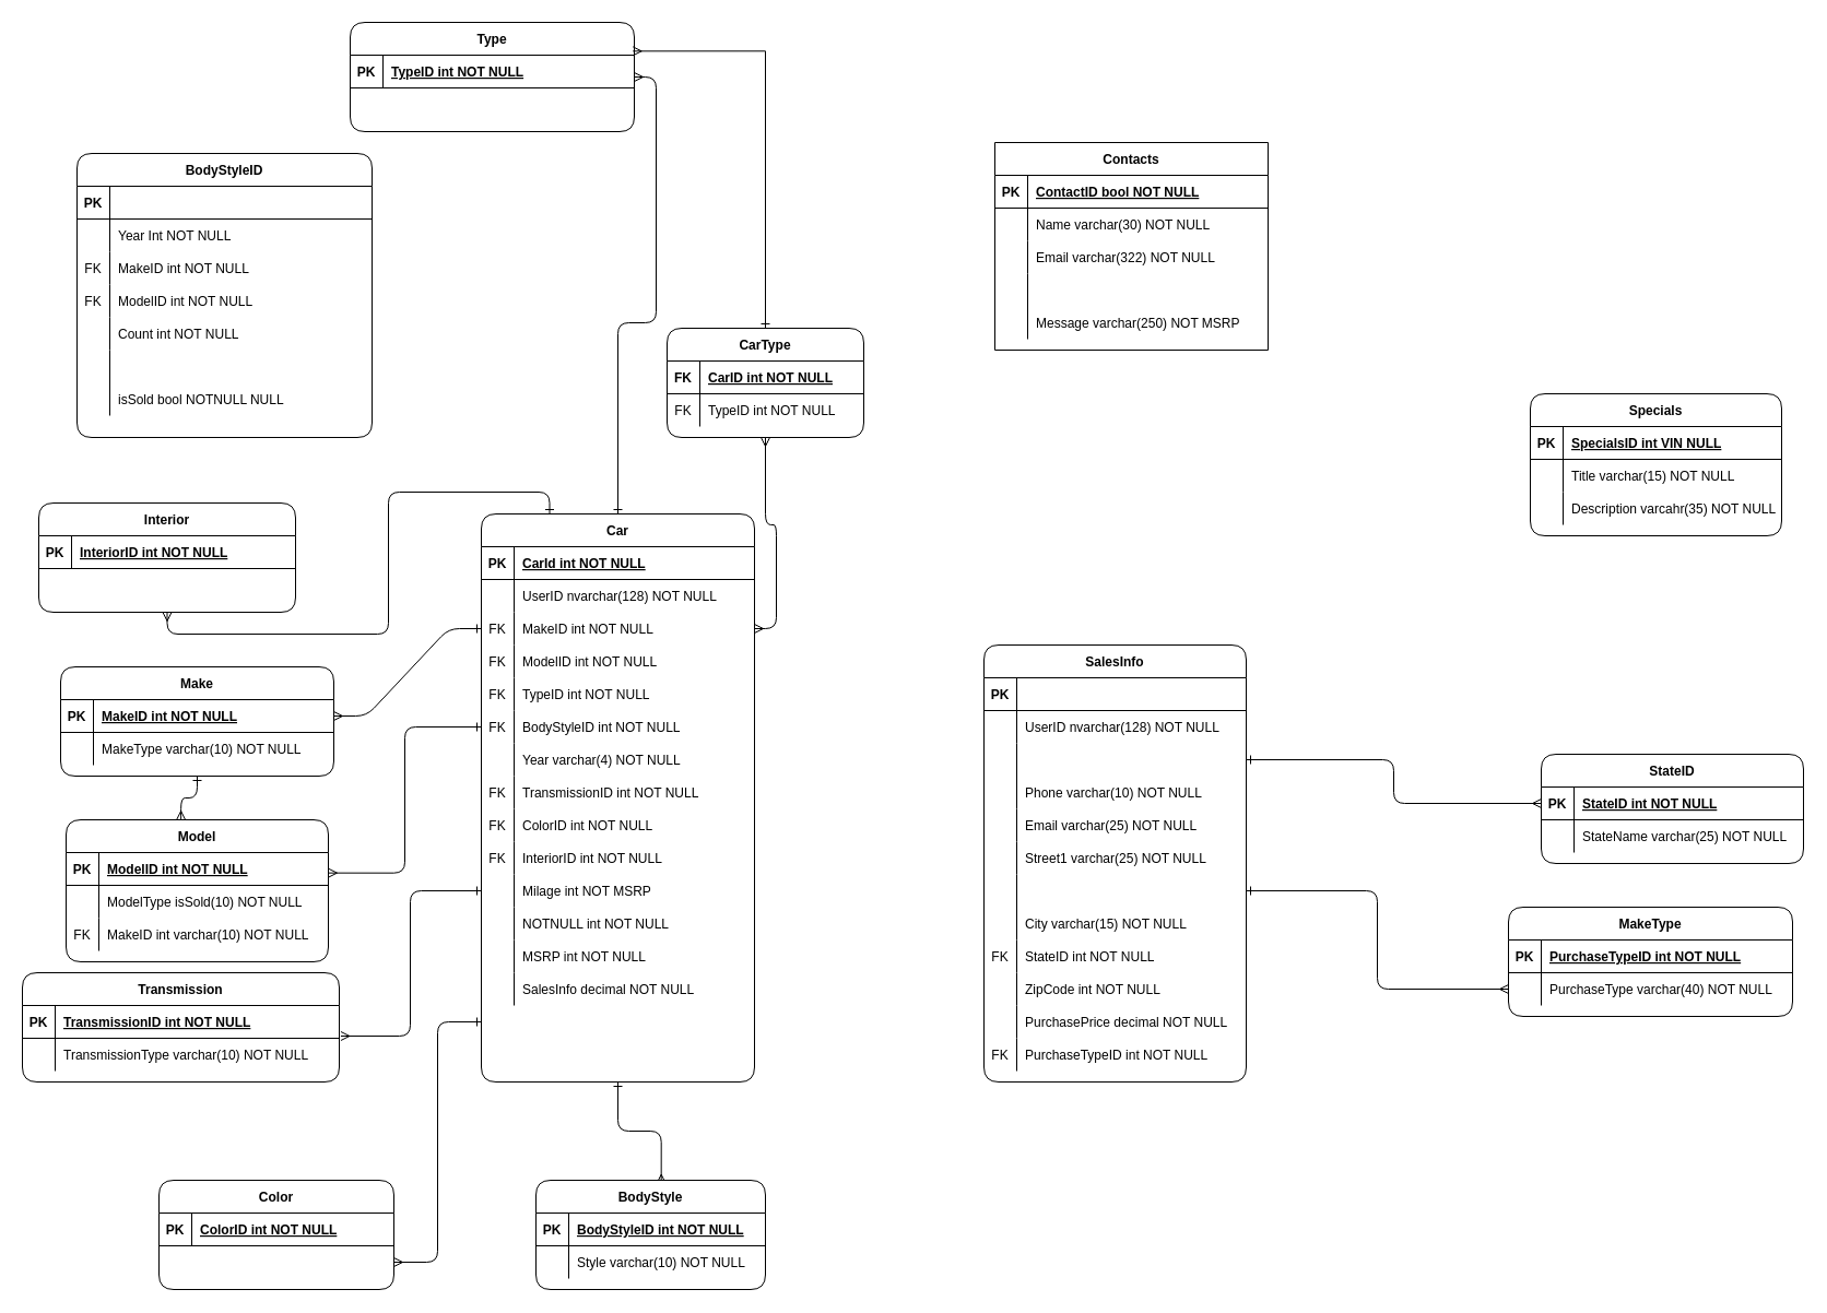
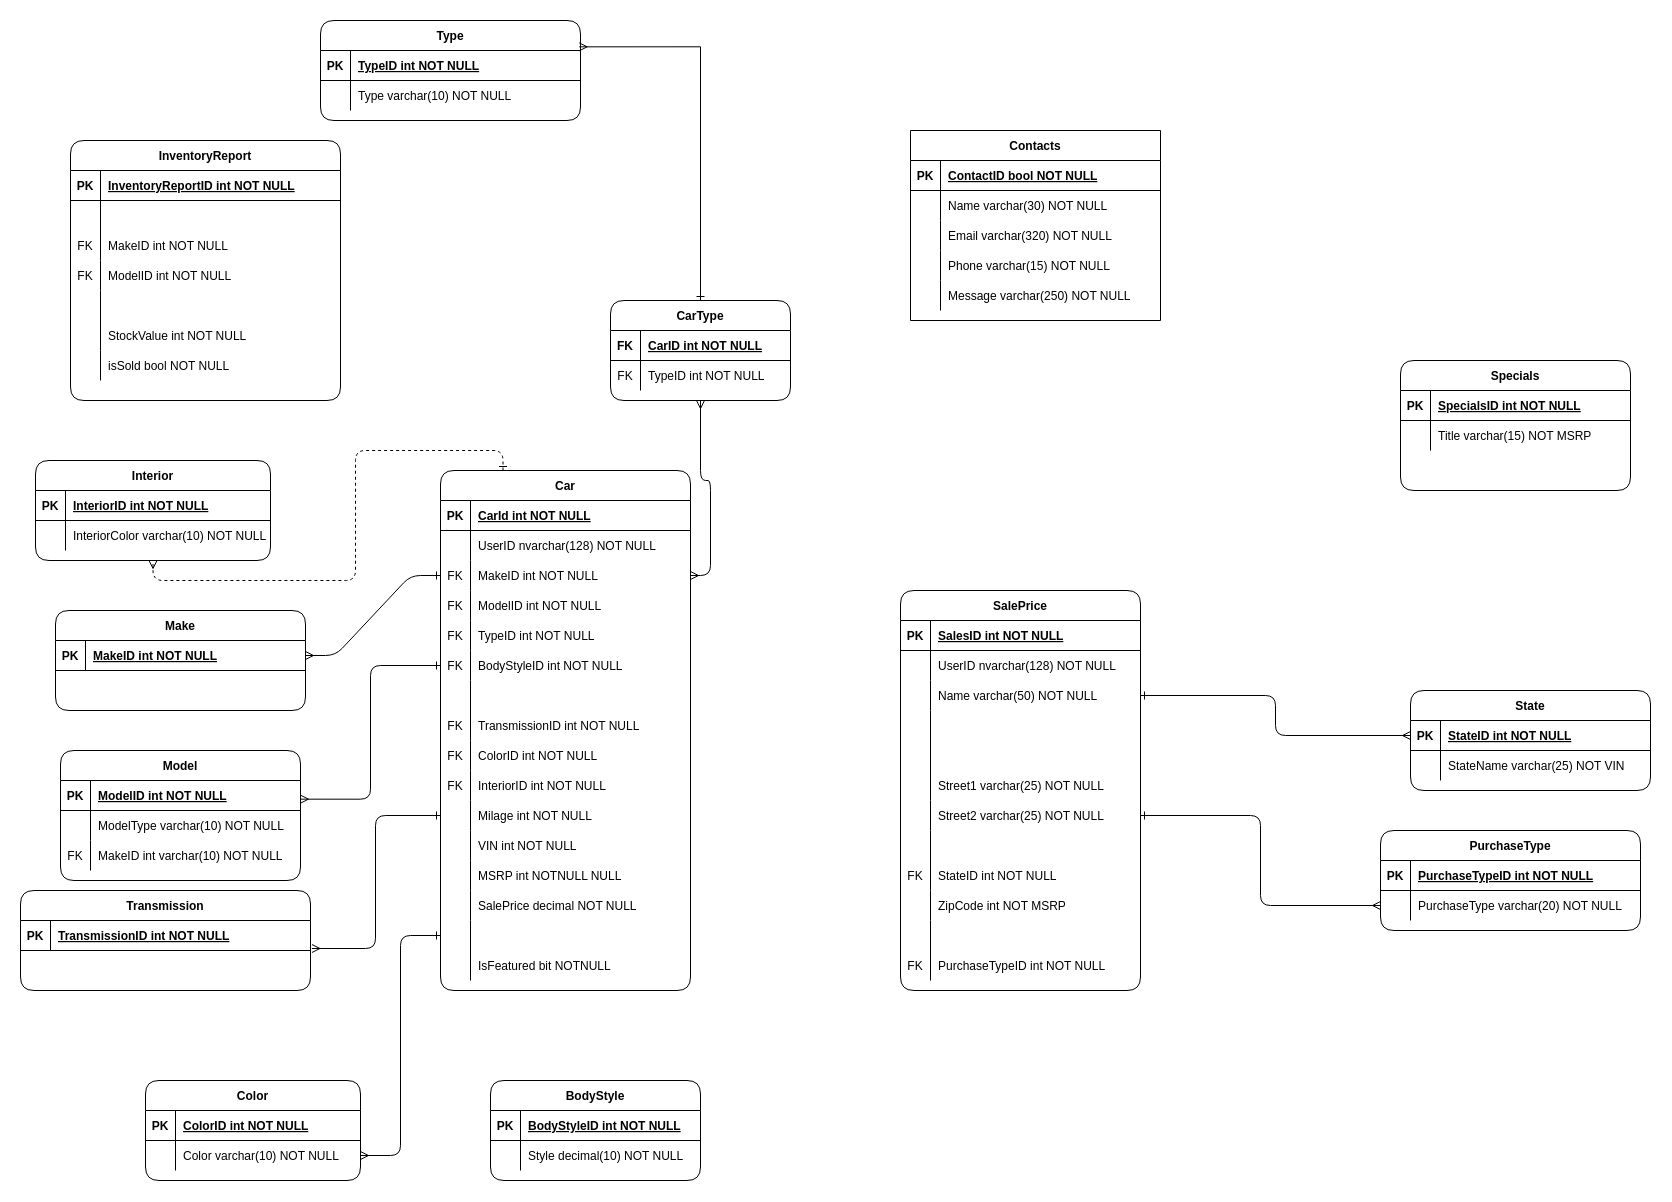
+ <mxCell id="15" value="Type varchar(10) NOT NULL" style="shape=partialRectangle;overflow=hidden;connectable=0;fillColor=none;top=0;left=0;bottom=0;right=0;align=left;spacingLeft=6;rounded=1;" parent="13" vertex="1"><mxGeometry x="30" width="230" height="30" as="geometry" /></mxCell>
- <mxCell id="44" value="BodyStyleID" style="shape=table;startSize=30;container=1;collapsible=1;childLayout=tableLayout;fixedRows=1;rowLines=0;fontStyle=1;align=center;resizeLast=1;rounded=1;" parent="1" vertex="1"><mxGeometry x="70" y="140" width="270" height="260" as="geometry" /></mxCell>
+ <mxCell id="44" value="InventoryReport" style="shape=table;startSize=30;container=1;collapsible=1;childLayout=tableLayout;fixedRows=1;rowLines=0;fontStyle=1;align=center;resizeLast=1;rounded=1;" parent="1" vertex="1"><mxGeometry x="70" y="140" width="270" height="260" as="geometry" /></mxCell>
+ <mxCell id="47" value="InventoryReportID int NOT NULL" style="shape=partialRectangle;connectable=0;fillColor=none;top=0;left=0;bottom=0;right=0;align=left;spacingLeft=6;fontStyle=5;overflow=hidden;rounded=1;" parent="45" vertex="1"><mxGeometry x="30" width="240" height="30" as="geometry" /></mxCell>
- <mxCell id="50" value="Year Int NOT NULL" style="shape=partialRectangle;connectable=0;fillColor=none;top=0;left=0;bottom=0;right=0;align=left;spacingLeft=6;overflow=hidden;rounded=1;" parent="48" vertex="1"><mxGeometry x="30" width="240" height="30" as="geometry" /></mxCell>
- <mxCell id="37" value="Email varchar(322) NOT NULL" style="shape=partialRectangle;connectable=0;fillColor=none;top=0;left=0;bottom=0;right=0;align=left;spacingLeft=6;overflow=hidden;" vertex="1" parent="35"><mxGeometry x="30" width="220" height="30" as="geometry" /></mxCell>
+ <mxCell id="37" value="Email varchar(320) NOT NULL" style="shape=partialRectangle;connectable=0;fillColor=none;top=0;left=0;bottom=0;right=0;align=left;spacingLeft=6;overflow=hidden;" vertex="1" parent="35"><mxGeometry x="30" width="220" height="30" as="geometry" /></mxCell>
+ <mxCell id="40" value="Phone varchar(15) NOT NULL" style="shape=partialRectangle;connectable=0;fillColor=none;top=0;left=0;bottom=0;right=0;align=left;spacingLeft=6;overflow=hidden;" vertex="1" parent="38"><mxGeometry x="30" width="220" height="30" as="geometry" /></mxCell>
- <mxCell id="25" style="edgeStyle=orthogonalEdgeStyle;orthogonalLoop=1;jettySize=auto;html=1;exitX=1;exitY=0.5;exitDx=0;exitDy=0;entryX=0.5;entryY=0;entryDx=0;entryDy=0;startArrow=ERmany;startFill=0;endArrow=ERone;endFill=0;" parent="1" source="9" target="127" edge="1"><mxGeometry relative="1" as="geometry" /></mxCell>
- <mxCell id="43" value="Message varchar(250) NOT MSRP" style="shape=partialRectangle;connectable=0;fillColor=none;top=0;left=0;bottom=0;right=0;align=left;spacingLeft=6;overflow=hidden;" vertex="1" parent="41"><mxGeometry x="30" width="220" height="30" as="geometry" /></mxCell>
+ <mxCell id="43" value="Message varchar(250) NOT NULL" style="shape=partialRectangle;connectable=0;fillColor=none;top=0;left=0;bottom=0;right=0;align=left;spacingLeft=6;overflow=hidden;" vertex="1" parent="41"><mxGeometry x="30" width="220" height="30" as="geometry" /></mxCell>
- <mxCell id="59" value="Count int NOT NULL" style="shape=partialRectangle;connectable=0;fillColor=none;top=0;left=0;bottom=0;right=0;align=left;spacingLeft=6;overflow=hidden;rounded=1;" parent="57" vertex="1"><mxGeometry x="30" width="240" height="30" as="geometry" /></mxCell>
+ <mxCell id="62" value="StockValue int NOT NULL" style="shape=partialRectangle;connectable=0;fillColor=none;top=0;left=0;bottom=0;right=0;align=left;spacingLeft=6;overflow=hidden;rounded=1;" parent="60" vertex="1"><mxGeometry x="30" width="240" height="30" as="geometry" /></mxCell>
- <mxCell id="65" value="isSold bool NOTNULL NULL" style="shape=partialRectangle;connectable=0;fillColor=none;top=0;left=0;bottom=0;right=0;align=left;spacingLeft=6;overflow=hidden;" vertex="1" parent="63"><mxGeometry x="30" width="240" height="30" as="geometry" /></mxCell>
+ <mxCell id="65" value="isSold bool NOT NULL" style="shape=partialRectangle;connectable=0;fillColor=none;top=0;left=0;bottom=0;right=0;align=left;spacingLeft=6;overflow=hidden;" vertex="1" parent="63"><mxGeometry x="30" width="240" height="30" as="geometry" /></mxCell>
- <mxCell id="83" value="SpecialsID int VIN NULL" style="shape=partialRectangle;connectable=0;fillColor=none;top=0;left=0;bottom=0;right=0;align=left;spacingLeft=6;fontStyle=5;overflow=hidden;rounded=1;" parent="81" vertex="1"><mxGeometry x="30" width="200" height="30" as="geometry" /></mxCell>
+ <mxCell id="83" value="SpecialsID int NOT NULL" style="shape=partialRectangle;connectable=0;fillColor=none;top=0;left=0;bottom=0;right=0;align=left;spacingLeft=6;fontStyle=5;overflow=hidden;rounded=1;" parent="81" vertex="1"><mxGeometry x="30" width="200" height="30" as="geometry" /></mxCell>
- <mxCell id="86" value="Title varchar(15) NOT NULL" style="shape=partialRectangle;connectable=0;fillColor=none;top=0;left=0;bottom=0;right=0;align=left;spacingLeft=6;overflow=hidden;rounded=1;" parent="84" vertex="1"><mxGeometry x="30" width="200" height="30" as="geometry" /></mxCell>
+ <mxCell id="86" value="Title varchar(15) NOT MSRP" style="shape=partialRectangle;connectable=0;fillColor=none;top=0;left=0;bottom=0;right=0;align=left;spacingLeft=6;overflow=hidden;rounded=1;" parent="84" vertex="1"><mxGeometry x="30" width="200" height="30" as="geometry" /></mxCell>
- <mxCell id="89" value="Description varcahr(35) NOT NULL" style="shape=partialRectangle;connectable=0;fillColor=none;top=0;left=0;bottom=0;right=0;align=left;spacingLeft=6;overflow=hidden;rounded=1;" parent="87" vertex="1"><mxGeometry x="30" width="200" height="30" as="geometry" /></mxCell>
+ <mxCell id="205" value="InteriorColor varchar(10) NOT NULL" style="shape=partialRectangle;connectable=0;fillColor=none;top=0;left=0;bottom=0;right=0;align=left;spacingLeft=6;overflow=hidden;rounded=1;" parent="203" vertex="1"><mxGeometry x="30" width="205" height="30" as="geometry" /></mxCell>
- <mxCell id="4" style="edgeStyle=orthogonalEdgeStyle;orthogonalLoop=1;jettySize=auto;html=1;exitX=0.25;exitY=0;exitDx=0;exitDy=0;entryX=0.5;entryY=1;entryDx=0;entryDy=0;startArrow=ERone;startFill=0;endArrow=ERmany;endFill=0;" parent="1" source="127" target="199" edge="1"><mxGeometry relative="1" as="geometry" /></mxCell>
+ <mxCell id="4" style="edgeStyle=orthogonalEdgeStyle;orthogonalLoop=1;jettySize=auto;html=1;exitX=0.25;exitY=0;exitDx=0;exitDy=0;entryX=0.5;entryY=1;entryDx=0;entryDy=0;startArrow=ERone;startFill=0;endArrow=ERmany;endFill=0;dashed=1;" parent="1" source="127" target="199" edge="1"><mxGeometry relative="1" as="geometry" /></mxCell>
- <mxCell id="90" value="SalesInfo" style="shape=table;startSize=30;container=1;collapsible=1;childLayout=tableLayout;fixedRows=1;rowLines=0;fontStyle=1;align=center;resizeLast=1;rounded=1;" parent="1" vertex="1"><mxGeometry x="900" y="590" width="240" height="400" as="geometry" /></mxCell>
+ <mxCell id="90" value="SalePrice" style="shape=table;startSize=30;container=1;collapsible=1;childLayout=tableLayout;fixedRows=1;rowLines=0;fontStyle=1;align=center;resizeLast=1;rounded=1;" parent="1" vertex="1"><mxGeometry x="900" y="590" width="240" height="400" as="geometry" /></mxCell>
+ <mxCell id="93" value="SalesID int NOT NULL" style="shape=partialRectangle;connectable=0;fillColor=none;top=0;left=0;bottom=0;right=0;align=left;spacingLeft=6;fontStyle=5;overflow=hidden;rounded=1;" parent="91" vertex="1"><mxGeometry x="30" width="210" height="30" as="geometry" /></mxCell>
- <mxCell id="198" value="MakeType varchar(10) NOT NULL" style="shape=partialRectangle;overflow=hidden;connectable=0;fillColor=none;top=0;left=0;bottom=0;right=0;align=left;spacingLeft=6;rounded=1;" parent="196" vertex="1"><mxGeometry x="30" width="220" height="30" as="geometry" /></mxCell>
- <mxCell id="148" value="Year varchar(4) NOT NULL" style="shape=partialRectangle;connectable=0;fillColor=none;top=0;left=0;bottom=0;right=0;align=left;spacingLeft=6;overflow=hidden;rounded=1;" parent="146" vertex="1"><mxGeometry x="30" width="220" height="30" as="geometry" /></mxCell>
+ <mxCell id="99" value="Name varchar(50) NOT NULL" style="shape=partialRectangle;connectable=0;fillColor=none;top=0;left=0;bottom=0;right=0;align=left;spacingLeft=6;overflow=hidden;rounded=1;" parent="97" vertex="1"><mxGeometry x="30" width="210" height="30" as="geometry" /></mxCell>
- <mxCell id="73" value="StateID" style="shape=table;startSize=30;container=1;collapsible=1;childLayout=tableLayout;fixedRows=1;rowLines=0;fontStyle=1;align=center;resizeLast=1;rounded=1;" parent="1" vertex="1"><mxGeometry x="1410" y="690" width="240" height="100" as="geometry" /></mxCell>
+ <mxCell id="73" value="State" style="shape=table;startSize=30;container=1;collapsible=1;childLayout=tableLayout;fixedRows=1;rowLines=0;fontStyle=1;align=center;resizeLast=1;rounded=1;" parent="1" vertex="1"><mxGeometry x="1410" y="690" width="240" height="100" as="geometry" /></mxCell>
- <mxCell id="102" value="Phone varchar(10) NOT NULL" style="shape=partialRectangle;connectable=0;fillColor=none;top=0;left=0;bottom=0;right=0;align=left;spacingLeft=6;overflow=hidden;rounded=1;" parent="100" vertex="1"><mxGeometry x="30" width="210" height="30" as="geometry" /></mxCell>
- <mxCell id="5" style="edgeStyle=orthogonalEdgeStyle;orthogonalLoop=1;jettySize=auto;html=1;exitX=0.5;exitY=1;exitDx=0;exitDy=0;entryX=0.438;entryY=0;entryDx=0;entryDy=0;entryPerimeter=0;startArrow=ERone;startFill=0;endArrow=ERmany;endFill=0;" parent="1" source="192" target="182" edge="1"><mxGeometry relative="1" as="geometry" /></mxCell>
- <mxCell id="105" value="Email varchar(25) NOT NULL" style="shape=partialRectangle;connectable=0;fillColor=none;top=0;left=0;bottom=0;right=0;align=left;spacingLeft=6;overflow=hidden;rounded=1;" parent="103" vertex="1"><mxGeometry x="30" width="210" height="30" as="geometry" /></mxCell>
- <mxCell id="79" value="StateName varchar(25) NOT NULL" style="shape=partialRectangle;connectable=0;fillColor=none;top=0;left=0;bottom=0;right=0;align=left;spacingLeft=6;overflow=hidden;rounded=1;" parent="77" vertex="1"><mxGeometry x="30" width="210" height="30" as="geometry" /></mxCell>
+ <mxCell id="79" value="StateName varchar(25) NOT VIN" style="shape=partialRectangle;connectable=0;fillColor=none;top=0;left=0;bottom=0;right=0;align=left;spacingLeft=6;overflow=hidden;rounded=1;" parent="77" vertex="1"><mxGeometry x="30" width="210" height="30" as="geometry" /></mxCell>
- <mxCell id="160" value="Milage int NOT MSRP" style="shape=partialRectangle;connectable=0;fillColor=none;top=0;left=0;bottom=0;right=0;align=left;spacingLeft=6;overflow=hidden;rounded=1;" parent="158" vertex="1"><mxGeometry x="30" width="220" height="30" as="geometry" /></mxCell>
+ <mxCell id="160" value="Milage int NOT NULL" style="shape=partialRectangle;connectable=0;fillColor=none;top=0;left=0;bottom=0;right=0;align=left;spacingLeft=6;overflow=hidden;rounded=1;" parent="158" vertex="1"><mxGeometry x="30" width="220" height="30" as="geometry" /></mxCell>
+ <mxCell id="111" value="Street2 varchar(25) NOT NULL" style="shape=partialRectangle;connectable=0;fillColor=none;top=0;left=0;bottom=0;right=0;align=left;spacingLeft=6;overflow=hidden;rounded=1;" parent="109" vertex="1"><mxGeometry x="30" width="210" height="30" as="geometry" /></mxCell>
- <mxCell id="188" value="ModelType isSold(10) NOT NULL" style="shape=partialRectangle;connectable=0;fillColor=none;top=0;left=0;bottom=0;right=0;align=left;spacingLeft=6;overflow=hidden;rounded=1;" parent="186" vertex="1"><mxGeometry x="30" width="210" height="30" as="geometry" /></mxCell>
+ <mxCell id="188" value="ModelType varchar(10) NOT NULL" style="shape=partialRectangle;connectable=0;fillColor=none;top=0;left=0;bottom=0;right=0;align=left;spacingLeft=6;overflow=hidden;rounded=1;" parent="186" vertex="1"><mxGeometry x="30" width="210" height="30" as="geometry" /></mxCell>
- <mxCell id="163" value="NOTNULL int NOT NULL" style="shape=partialRectangle;connectable=0;fillColor=none;top=0;left=0;bottom=0;right=0;align=left;spacingLeft=6;overflow=hidden;rounded=1;" parent="161" vertex="1"><mxGeometry x="30" width="220" height="30" as="geometry" /></mxCell>
+ <mxCell id="163" value="VIN int NOT NULL" style="shape=partialRectangle;connectable=0;fillColor=none;top=0;left=0;bottom=0;right=0;align=left;spacingLeft=6;overflow=hidden;rounded=1;" parent="161" vertex="1"><mxGeometry x="30" width="220" height="30" as="geometry" /></mxCell>
- <mxCell id="114" value="City varchar(15) NOT NULL" style="shape=partialRectangle;connectable=0;fillColor=none;top=0;left=0;bottom=0;right=0;align=left;spacingLeft=6;overflow=hidden;rounded=1;" parent="112" vertex="1"><mxGeometry x="30" width="210" height="30" as="geometry" /></mxCell>
- <mxCell id="66" value="MakeType" style="shape=table;startSize=30;container=1;collapsible=1;childLayout=tableLayout;fixedRows=1;rowLines=0;fontStyle=1;align=center;resizeLast=1;rounded=1;" parent="1" vertex="1"><mxGeometry x="1380" y="830" width="260" height="100" as="geometry" /></mxCell>
+ <mxCell id="66" value="PurchaseType" style="shape=table;startSize=30;container=1;collapsible=1;childLayout=tableLayout;fixedRows=1;rowLines=0;fontStyle=1;align=center;resizeLast=1;rounded=1;" parent="1" vertex="1"><mxGeometry x="1380" y="830" width="260" height="100" as="geometry" /></mxCell>
- <mxCell id="166" value="MSRP int NOT NULL" style="shape=partialRectangle;connectable=0;fillColor=none;top=0;left=0;bottom=0;right=0;align=left;spacingLeft=6;overflow=hidden;rounded=1;" parent="164" vertex="1"><mxGeometry x="30" width="220" height="30" as="geometry" /></mxCell>
+ <mxCell id="166" value="MSRP int NOTNULL NULL" style="shape=partialRectangle;connectable=0;fillColor=none;top=0;left=0;bottom=0;right=0;align=left;spacingLeft=6;overflow=hidden;rounded=1;" parent="164" vertex="1"><mxGeometry x="30" width="220" height="30" as="geometry" /></mxCell>
- <mxCell id="169" value="SalesInfo decimal NOT NULL" style="shape=partialRectangle;connectable=0;fillColor=none;top=0;left=0;bottom=0;right=0;align=left;spacingLeft=6;overflow=hidden;rounded=1;" parent="167" vertex="1"><mxGeometry x="30" width="220" height="30" as="geometry" /></mxCell>
+ <mxCell id="169" value="SalePrice decimal NOT NULL" style="shape=partialRectangle;connectable=0;fillColor=none;top=0;left=0;bottom=0;right=0;align=left;spacingLeft=6;overflow=hidden;rounded=1;" parent="167" vertex="1"><mxGeometry x="30" width="220" height="30" as="geometry" /></mxCell>
- <mxCell id="120" value="ZipCode int NOT NULL" style="shape=partialRectangle;connectable=0;fillColor=none;top=0;left=0;bottom=0;right=0;align=left;spacingLeft=6;overflow=hidden;rounded=1;" parent="118" vertex="1"><mxGeometry x="30" width="210" height="30" as="geometry" /></mxCell>
+ <mxCell id="120" value="ZipCode int NOT MSRP" style="shape=partialRectangle;connectable=0;fillColor=none;top=0;left=0;bottom=0;right=0;align=left;spacingLeft=6;overflow=hidden;rounded=1;" parent="118" vertex="1"><mxGeometry x="30" width="210" height="30" as="geometry" /></mxCell>
- <mxCell id="72" value="PurchaseType varchar(40) NOT NULL" style="shape=partialRectangle;connectable=0;fillColor=none;top=0;left=0;bottom=0;right=0;align=left;spacingLeft=6;overflow=hidden;rounded=1;" parent="70" vertex="1"><mxGeometry x="30" width="230" height="30" as="geometry" /></mxCell>
+ <mxCell id="72" value="PurchaseType varchar(20) NOT NULL" style="shape=partialRectangle;connectable=0;fillColor=none;top=0;left=0;bottom=0;right=0;align=left;spacingLeft=6;overflow=hidden;rounded=1;" parent="70" vertex="1"><mxGeometry x="30" width="230" height="30" as="geometry" /></mxCell>
- <mxCell id="123" value="PurchasePrice decimal NOT NULL" style="shape=partialRectangle;connectable=0;fillColor=none;top=0;left=0;bottom=0;right=0;align=left;spacingLeft=6;overflow=hidden;rounded=1;" parent="121" vertex="1"><mxGeometry x="30" width="210" height="30" as="geometry" /></mxCell>
- <mxCell id="181" value="TransmissionType varchar(10) NOT NULL" style="shape=partialRectangle;connectable=0;fillColor=none;top=0;left=0;bottom=0;right=0;align=left;spacingLeft=6;overflow=hidden;rounded=1;" parent="179" vertex="1"><mxGeometry x="30" width="260" height="30" as="geometry" /></mxCell>
+ <mxCell id="174" value="IsFeatured bit NOTNULL" style="shape=partialRectangle;connectable=0;fillColor=none;top=0;left=0;bottom=0;right=0;align=left;spacingLeft=6;overflow=hidden;" vertex="1" parent="172"><mxGeometry x="30" width="220" height="30" as="geometry" /></mxCell>
- <mxCell id="3" style="edgeStyle=orthogonalEdgeStyle;orthogonalLoop=1;jettySize=auto;html=1;exitX=0.5;exitY=1;exitDx=0;exitDy=0;entryX=0.546;entryY=0.027;entryDx=0;entryDy=0;entryPerimeter=0;startArrow=ERone;startFill=0;endArrow=ERmany;endFill=0;" parent="1" source="127" target="213" edge="1"><mxGeometry relative="1" as="geometry" /></mxCell>
+ <mxCell id="212" value="Color varchar(10) NOT NULL" style="shape=partialRectangle;connectable=0;fillColor=none;top=0;left=0;bottom=0;right=0;align=left;spacingLeft=6;overflow=hidden;rounded=1;" parent="210" vertex="1"><mxGeometry x="30" width="185" height="30" as="geometry" /></mxCell>
- <mxCell id="219" value="Style varchar(10) NOT NULL" style="shape=partialRectangle;connectable=0;fillColor=none;top=0;left=0;bottom=0;right=0;align=left;spacingLeft=6;overflow=hidden;rounded=1;" parent="217" vertex="1"><mxGeometry x="30" width="180" height="30" as="geometry" /></mxCell>
+ <mxCell id="219" value="Style decimal(10) NOT NULL" style="shape=partialRectangle;connectable=0;fillColor=none;top=0;left=0;bottom=0;right=0;align=left;spacingLeft=6;overflow=hidden;rounded=1;" parent="217" vertex="1"><mxGeometry x="30" width="180" height="30" as="geometry" /></mxCell>
